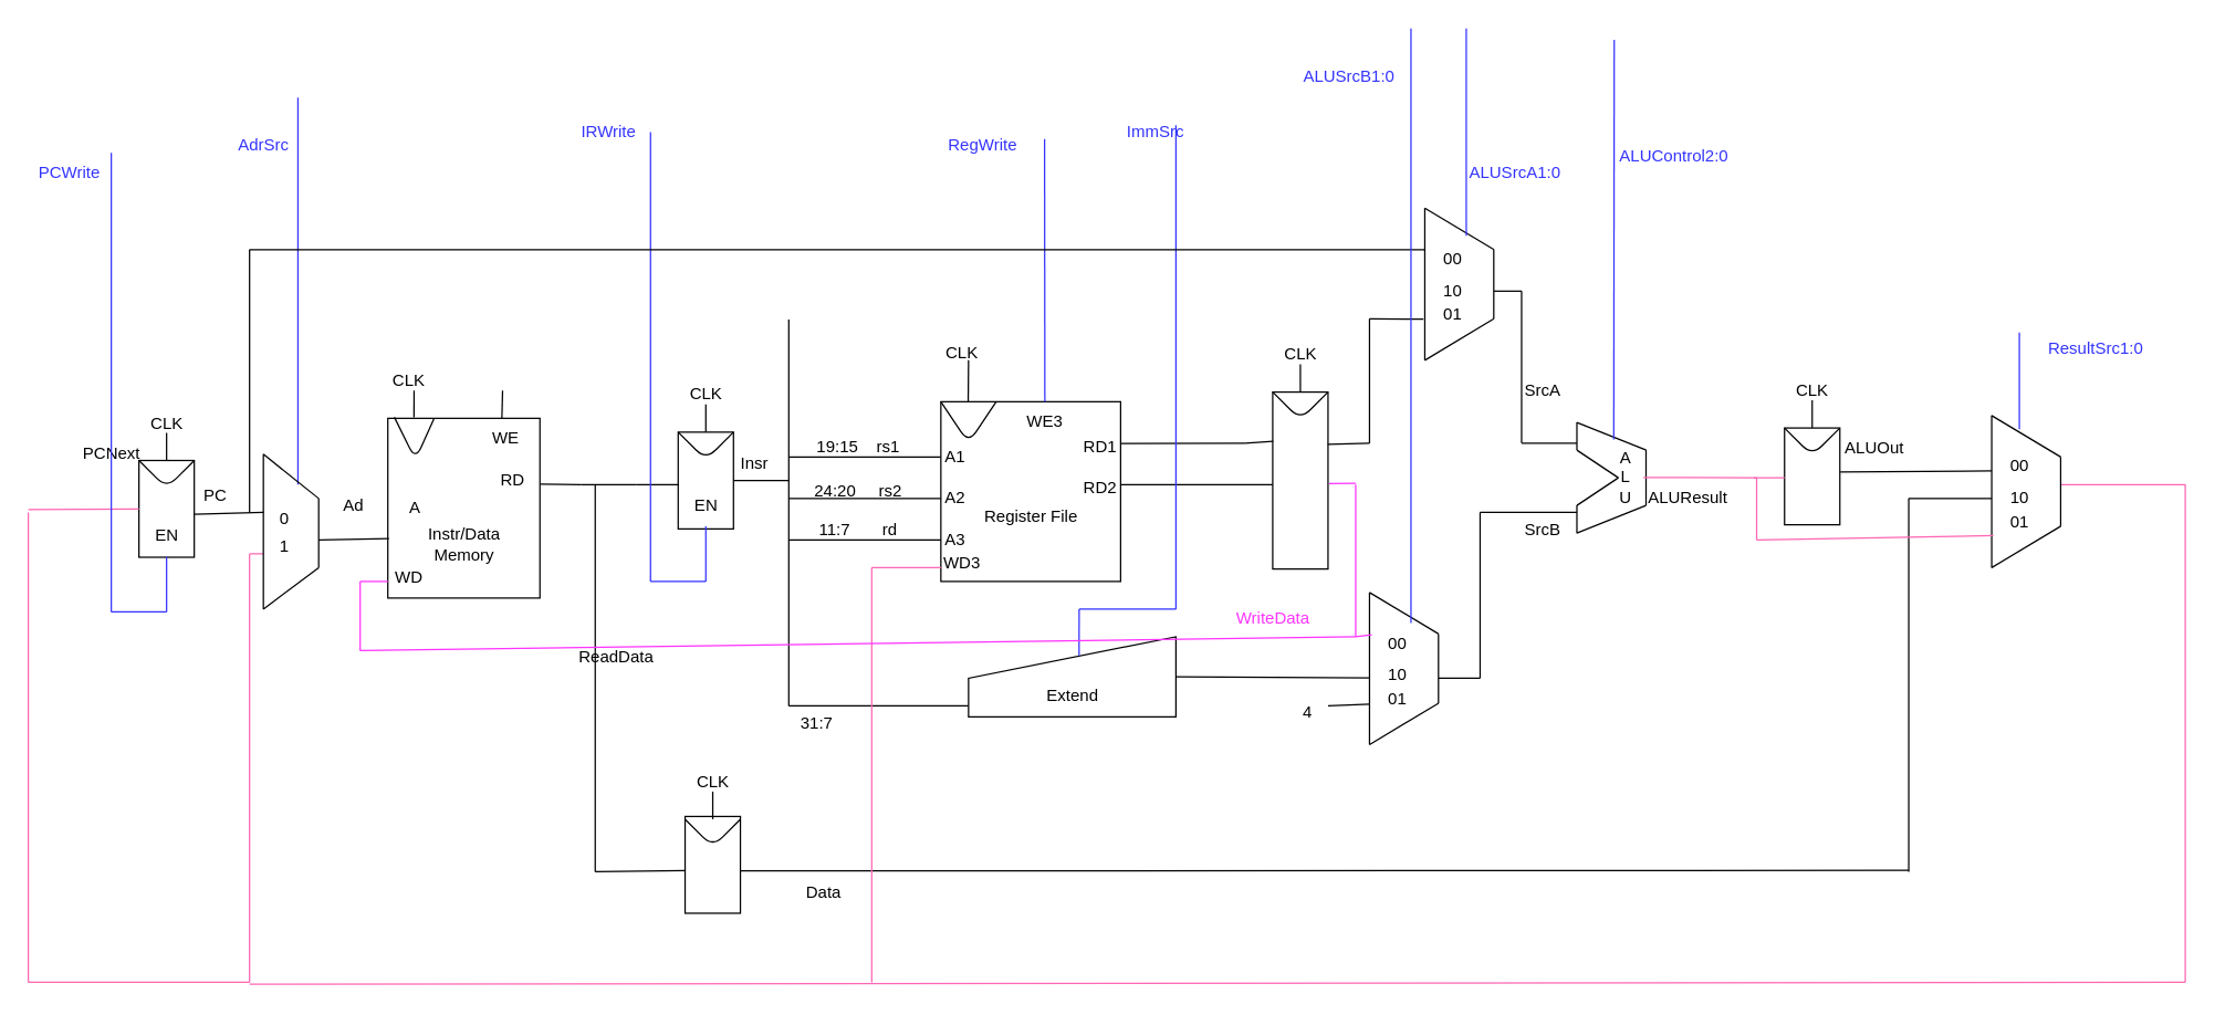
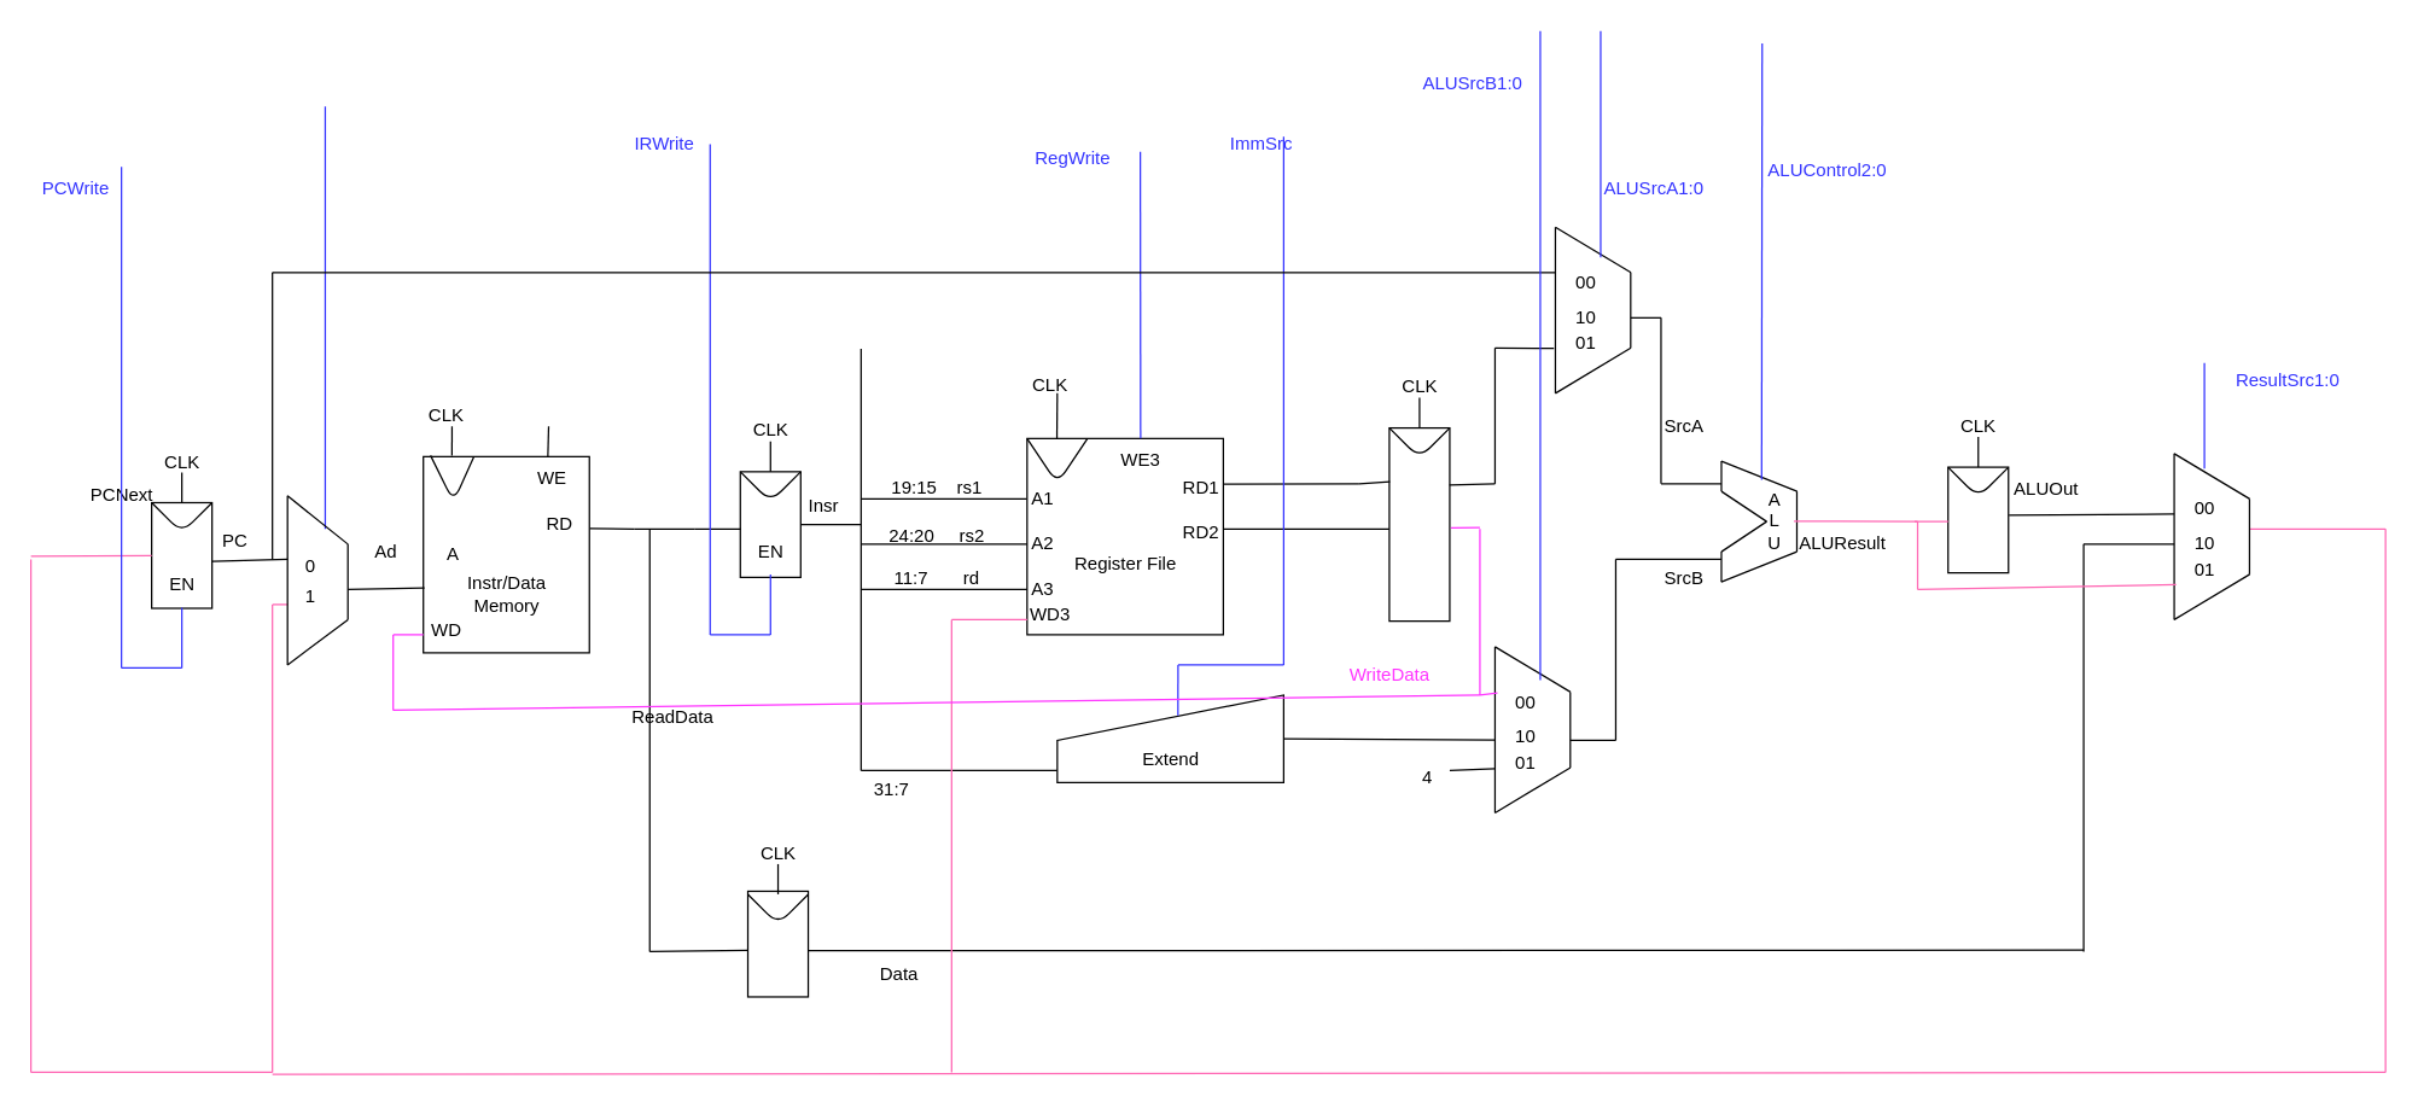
- <mxCell id="82" value="&lt;font style=&quot;color: rgb(51, 51, 255);&quot;&gt;AdrSrc&lt;/font&gt;" style="text;html=1;align=center;verticalAlign=middle;resizable=0;points=[];autosize=1;strokeColor=none;fillColor=none;" vertex="1" parent="1"><mxGeometry x="160" y="90" width="60" height="30" as="geometry" /></mxCell>
